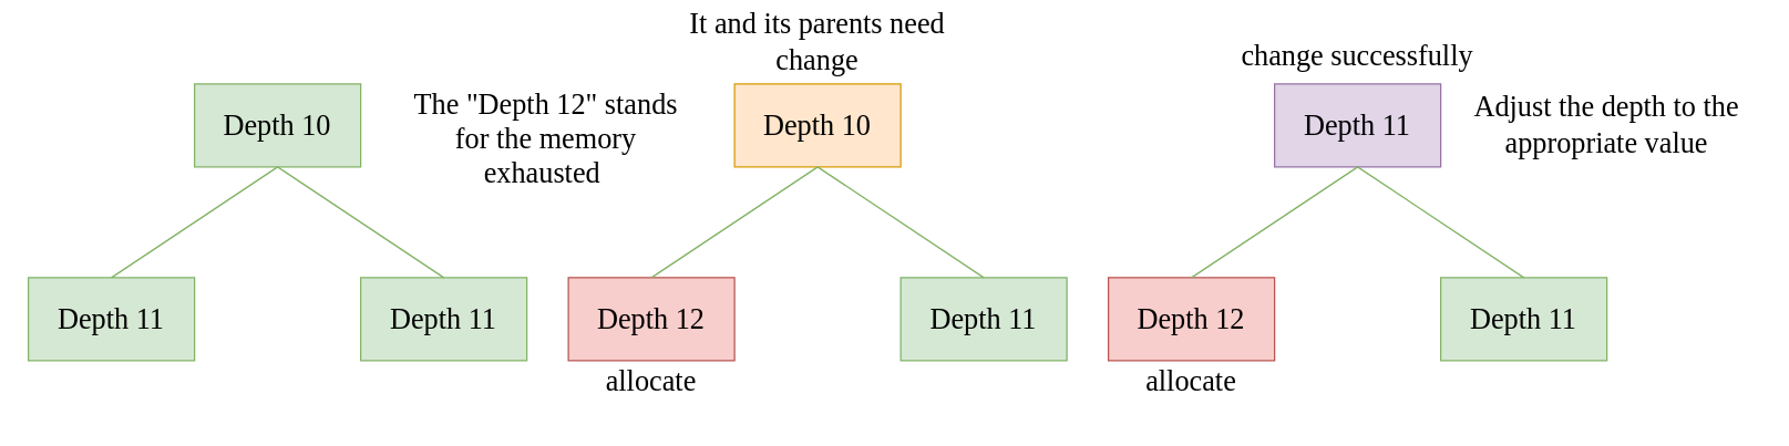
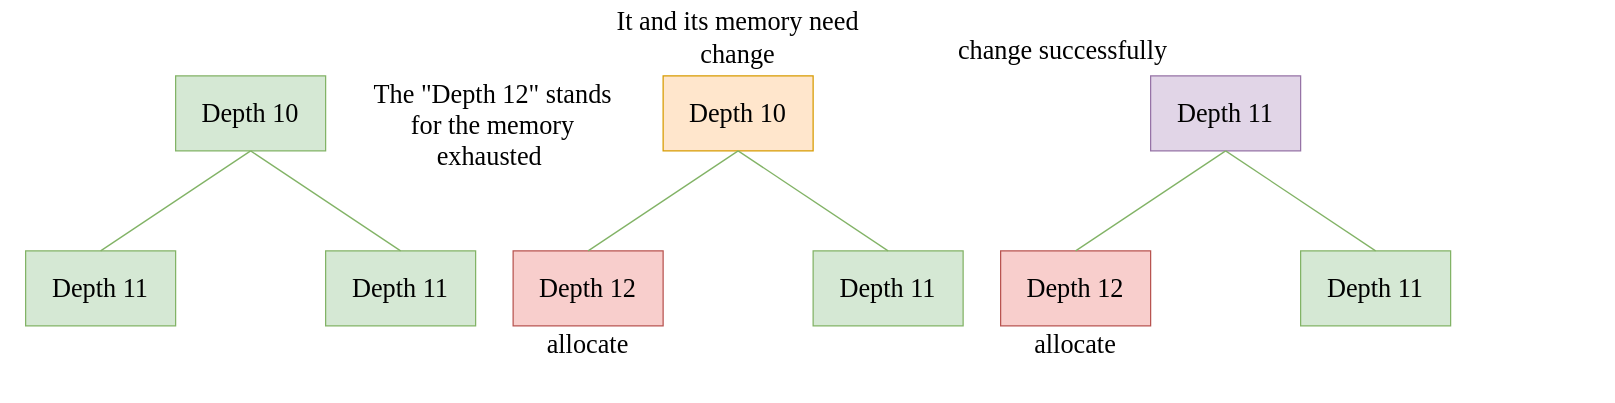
- <mxCell id="13" value="It and its parents need change" style="text;html=1;strokeColor=none;fillColor=none;align=center;verticalAlign=middle;whiteSpace=wrap;rounded=0;fontFamily=Comic Sans MS;fontSize=21;" vertex="1" parent="1"><mxGeometry x="485" y="20" width="210" height="20" as="geometry" /></mxCell>
+ <mxCell id="13" value="It and its memory need change" style="text;html=1;strokeColor=none;fillColor=none;align=center;verticalAlign=middle;whiteSpace=wrap;rounded=0;fontFamily=Comic Sans MS;fontSize=21;" vertex="1" parent="1"><mxGeometry x="485" y="20" width="210" height="20" as="geometry" /></mxCell>
- <mxCell id="20" value="change successfully" style="text;html=1;strokeColor=none;fillColor=none;align=center;verticalAlign=middle;whiteSpace=wrap;rounded=0;fontFamily=Comic Sans MS;fontSize=21;" vertex="1" parent="1"><mxGeometry x="880" y="30" width="200" height="20" as="geometry" /></mxCell>
+ <mxCell id="20" value="change successfully" style="text;html=1;strokeColor=none;fillColor=none;align=center;verticalAlign=middle;whiteSpace=wrap;rounded=0;fontFamily=Comic Sans MS;fontSize=21;" vertex="1" parent="1"><mxGeometry x="750" y="30" width="200" height="20" as="geometry" /></mxCell>
- <mxCell id="21" value="Adjust the depth to the appropriate value" style="text;html=1;strokeColor=none;fillColor=none;align=center;verticalAlign=middle;whiteSpace=wrap;rounded=0;fontFamily=Comic Sans MS;fontSize=21;" vertex="1" parent="1"><mxGeometry x="1050" y="55" width="220" height="70" as="geometry" /></mxCell>
